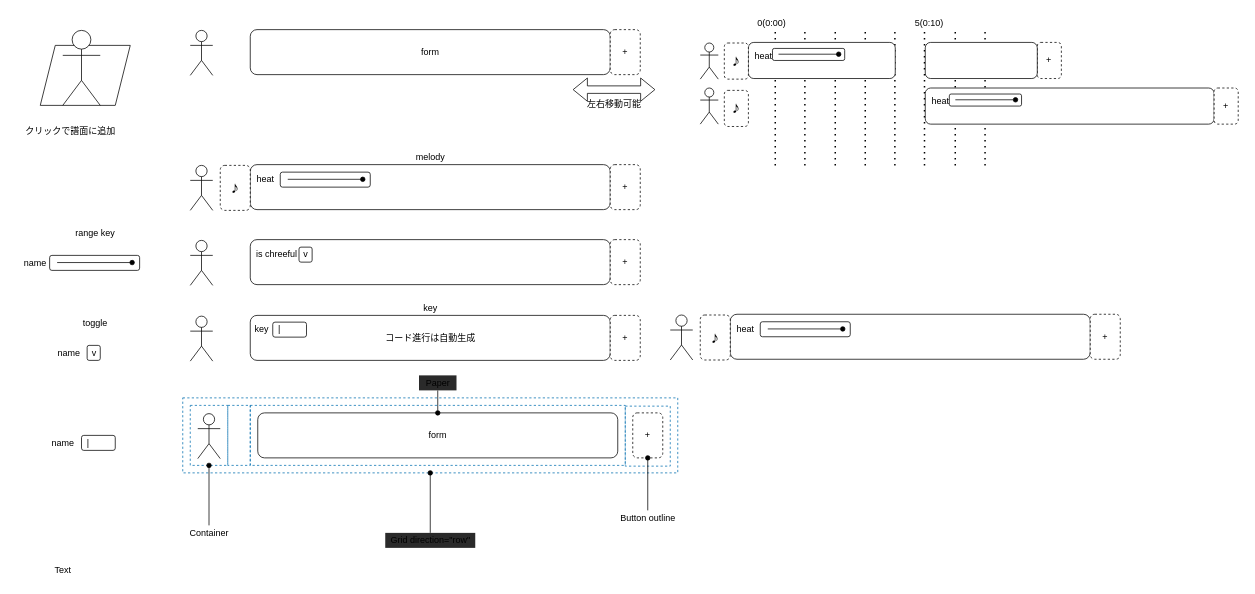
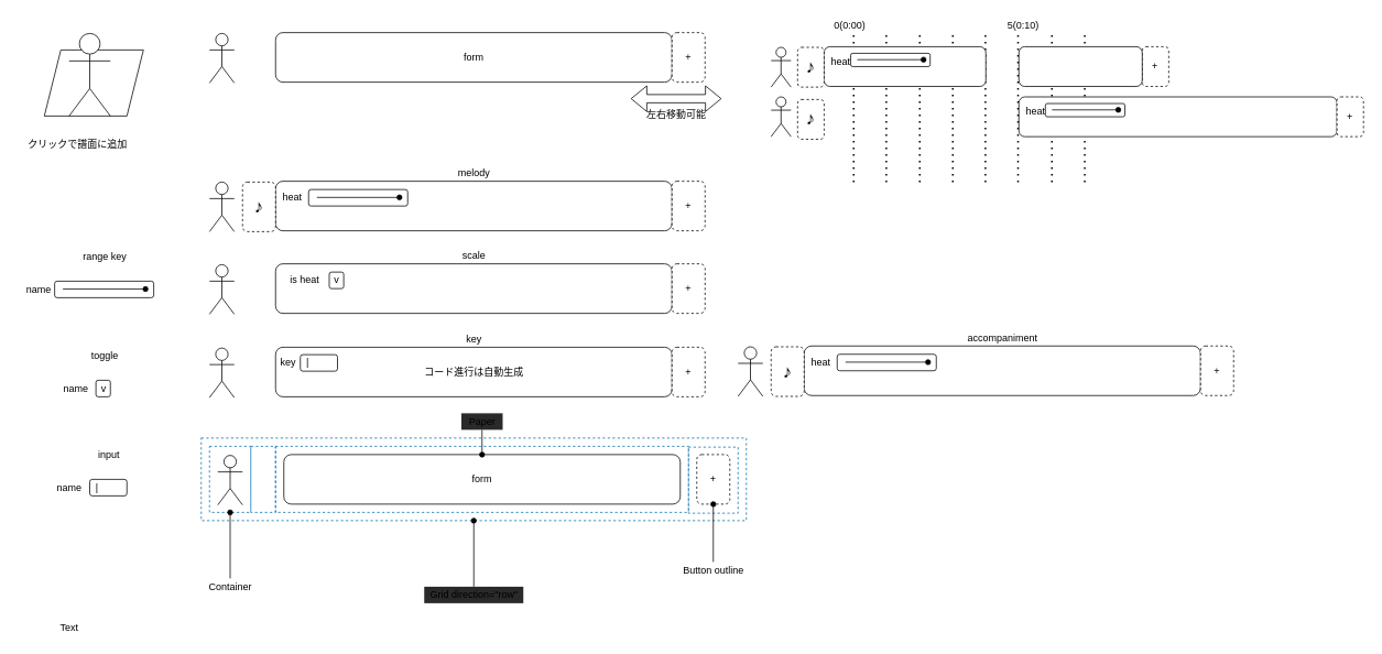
+ <mxCell id="24" value="scale" style="text;html=1;align=center;verticalAlign=middle;resizable=0;points=[];autosize=1;" vertex="1" parent="1"><mxGeometry x="553" y="299" width="40" height="20" as="geometry" /></mxCell>
- <mxCell id="32" value="is chreeful" style="text;html=1;align=center;verticalAlign=middle;resizable=0;points=[];autosize=1;" vertex="1" parent="1"><mxGeometry x="333" y="329" width="70" height="20" as="geometry" /></mxCell>
+ <mxCell id="32" value="is heat" style="text;html=1;align=center;verticalAlign=middle;resizable=0;points=[];autosize=1;" vertex="1" parent="1"><mxGeometry x="333" y="329" width="70" height="20" as="geometry" /></mxCell>
+ <mxCell id="84" value="accompaniment" style="text;html=1;align=center;verticalAlign=middle;resizable=0;points=[];autosize=1;" vertex="1" parent="1"><mxGeometry x="1163" y="398.5" width="100" height="20" as="geometry" /></mxCell>
+ <mxCell id="38" value="input" style="text;html=1;align=center;verticalAlign=middle;resizable=0;points=[];autosize=1;" vertex="1" parent="1"><mxGeometry x="110.5" y="540" width="40" height="20" as="geometry" /></mxCell>
